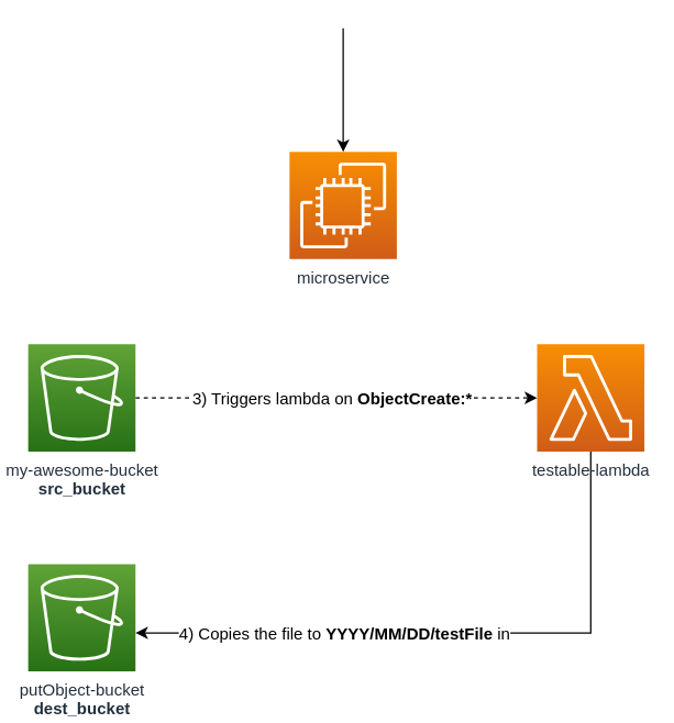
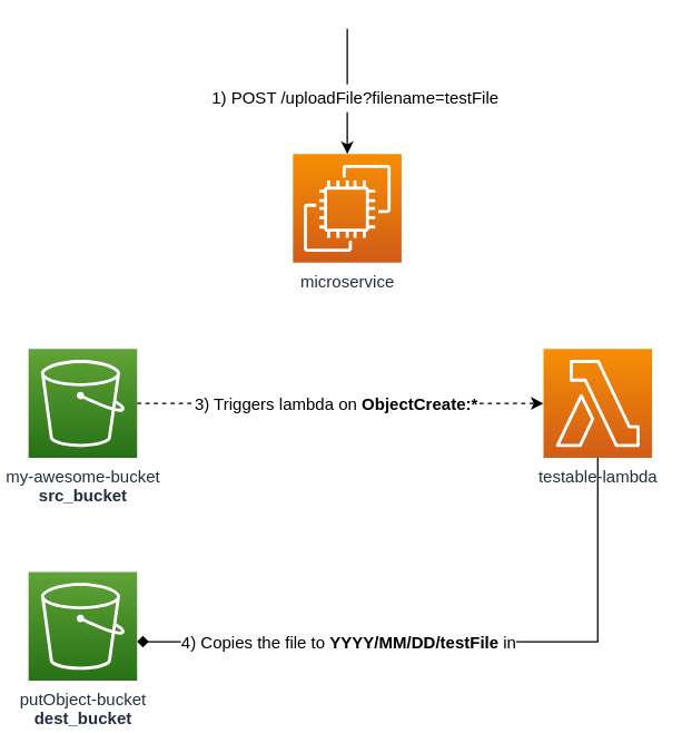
+ <mxCell id="11" value="&lt;div align=&quot;left&quot;&gt;1) POST /uploadFile?filename=testFile&lt;/div&gt;" style="text;html=1;align=left;verticalAlign=middle;resizable=0;points=[];autosize=1;strokeColor=none;fillColor=#ffffff;" vertex="1" parent="8"><mxGeometry y="40" width="220" height="20" as="geometry" /></mxCell>
- <mxCell id="2" style="edgeStyle=orthogonalEdgeStyle;rounded=0;orthogonalLoop=1;jettySize=auto;html=1;" edge="1" parent="1" source="4" target="7"><mxGeometry relative="1" as="geometry"><Array as="points"><mxPoint x="429" y="460" /></Array></mxGeometry></mxCell>
+ <mxCell id="2" style="edgeStyle=orthogonalEdgeStyle;rounded=0;orthogonalLoop=1;jettySize=auto;html=1;endArrow=diamond;" edge="1" parent="1" source="4" target="7"><mxGeometry relative="1" as="geometry"><Array as="points"><mxPoint x="429" y="460" /></Array></mxGeometry></mxCell>
